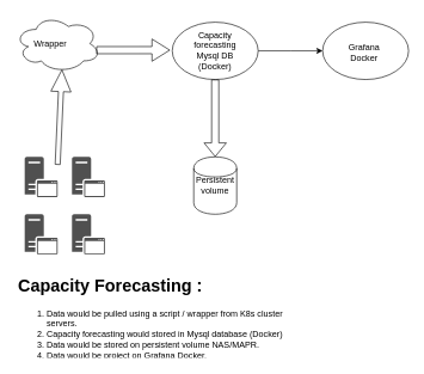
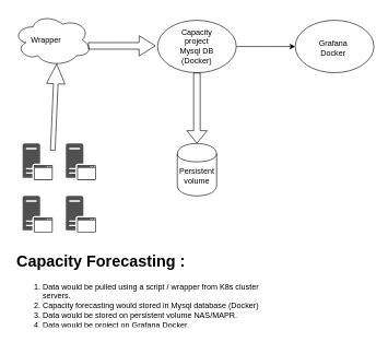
- <mxCell id="4" value="&lt;span&gt;Capacity forecasting Mysql DB (Docker)&lt;br&gt;&lt;/span&gt;" style="text;html=1;strokeColor=none;fillColor=none;align=center;verticalAlign=middle;whiteSpace=wrap;rounded=0;" vertex="1" parent="1"><mxGeometry x="265" y="60" width="70" height="20" as="geometry" /></mxCell>
+ <mxCell id="4" value="&lt;span&gt;Capacity project Mysql DB (Docker)&lt;br&gt;&lt;/span&gt;" style="text;html=1;strokeColor=none;fillColor=none;align=center;verticalAlign=middle;whiteSpace=wrap;rounded=0;" vertex="1" parent="1"><mxGeometry x="265" y="60" width="70" height="20" as="geometry" /></mxCell>
- <mxCell id="9" value="Persistent volume" style="text;html=1;strokeColor=none;fillColor=none;align=center;verticalAlign=middle;whiteSpace=wrap;rounded=0;" vertex="1" parent="1"><mxGeometry x="280" y="248" width="40" height="20" as="geometry" /></mxCell>
+ <mxCell id="9" value="Persistent volume" style="text;html=1;strokeColor=none;fillColor=none;align=center;verticalAlign=middle;whiteSpace=wrap;rounded=0;" vertex="1" parent="1"><mxGeometry x="280" y="258" width="40" height="20" as="geometry" /></mxCell>
